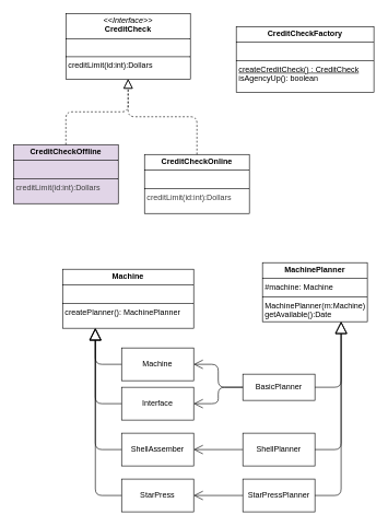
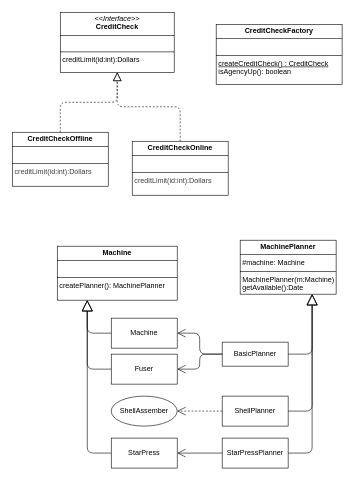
- <mxCell id="3" value="&lt;p style=&quot;margin:0px;margin-top:4px;text-align:center;&quot;&gt;&lt;span style=&quot;font-size: 12px;&quot;&gt;&lt;b&gt;CreditCheckOffline&lt;/b&gt;&lt;/span&gt;&lt;/p&gt;&lt;hr size=&quot;1&quot; style=&quot;border-style:solid;&quot;&gt;&lt;p style=&quot;margin:0px;margin-left:4px;&quot;&gt;&lt;br&gt;&lt;/p&gt;&lt;hr size=&quot;1&quot; style=&quot;border-style:solid;&quot;&gt;&lt;p style=&quot;margin:0px;margin-left:4px;&quot;&gt;&lt;span style=&quot;color: rgb(63, 63, 63);&quot;&gt;creditLimit(id:int):Dollars&lt;/span&gt;&lt;/p&gt;" style="verticalAlign=top;align=left;overflow=fill;html=1;whiteSpace=wrap;fillColor=#e1d5e7;" vertex="1" parent="1"><mxGeometry x="20" y="220" width="160" height="90" as="geometry" /></mxCell>
+ <mxCell id="3" value="&lt;p style=&quot;margin:0px;margin-top:4px;text-align:center;&quot;&gt;&lt;span style=&quot;font-size: 12px;&quot;&gt;&lt;b&gt;CreditCheckOffline&lt;/b&gt;&lt;/span&gt;&lt;/p&gt;&lt;hr size=&quot;1&quot; style=&quot;border-style:solid;&quot;&gt;&lt;p style=&quot;margin:0px;margin-left:4px;&quot;&gt;&lt;br&gt;&lt;/p&gt;&lt;hr size=&quot;1&quot; style=&quot;border-style:solid;&quot;&gt;&lt;p style=&quot;margin:0px;margin-left:4px;&quot;&gt;&lt;span style=&quot;color: rgb(63, 63, 63);&quot;&gt;creditLimit(id:int):Dollars&lt;/span&gt;&lt;/p&gt;" style="verticalAlign=top;align=left;overflow=fill;html=1;whiteSpace=wrap;" vertex="1" parent="1"><mxGeometry x="20" y="220" width="160" height="90" as="geometry" /></mxCell>
- <mxCell id="10" value="Interface" style="html=1;whiteSpace=wrap;" vertex="1" parent="1"><mxGeometry x="185" y="590" width="110" height="50" as="geometry" /></mxCell>
+ <mxCell id="10" value="Fuser" style="html=1;whiteSpace=wrap;" vertex="1" parent="1"><mxGeometry x="185" y="590" width="110" height="50" as="geometry" /></mxCell>
- <mxCell id="15" value="" style="endArrow=block;endSize=16;endFill=0;html=1;exitX=0;exitY=0.5;exitDx=0;exitDy=0;entryX=0.25;entryY=1;entryDx=0;entryDy=0;edgeStyle=orthogonalEdgeStyle;" edge="1" parent="1" source="11" target="8"><mxGeometry width="160" relative="1" as="geometry"><mxPoint x="180" y="695" as="sourcePoint" /><mxPoint x="100" y="550" as="targetPoint" /></mxGeometry></mxCell>
- <mxCell id="11" value="ShellAssember" style="html=1;whiteSpace=wrap;" vertex="1" parent="1"><mxGeometry x="185" y="660" width="110" height="50" as="geometry" /></mxCell>
+ <mxCell id="11" value="ShellAssember" style="ellipse;html=1;whiteSpace=wrap;" vertex="1" parent="1"><mxGeometry x="185" y="660" width="110" height="50" as="geometry" /></mxCell>
- <mxCell id="26" value="" style="endArrow=open;endFill=1;endSize=12;html=1;entryX=1;entryY=0.5;entryDx=0;entryDy=0;exitX=0;exitY=0.5;exitDx=0;exitDy=0;" edge="1" parent="1" source="19" target="11"><mxGeometry width="160" relative="1" as="geometry"><mxPoint x="330" y="670" as="sourcePoint" /><mxPoint x="490" y="670" as="targetPoint" /></mxGeometry></mxCell>
+ <mxCell id="26" value="" style="endArrow=open;endFill=1;endSize=12;html=1;entryX=1;entryY=0.5;entryDx=0;entryDy=0;exitX=0;exitY=0.5;exitDx=0;exitDy=0;dashed=1;" edge="1" parent="1" source="19" target="11"><mxGeometry width="160" relative="1" as="geometry"><mxPoint x="330" y="670" as="sourcePoint" /><mxPoint x="490" y="670" as="targetPoint" /></mxGeometry></mxCell>
